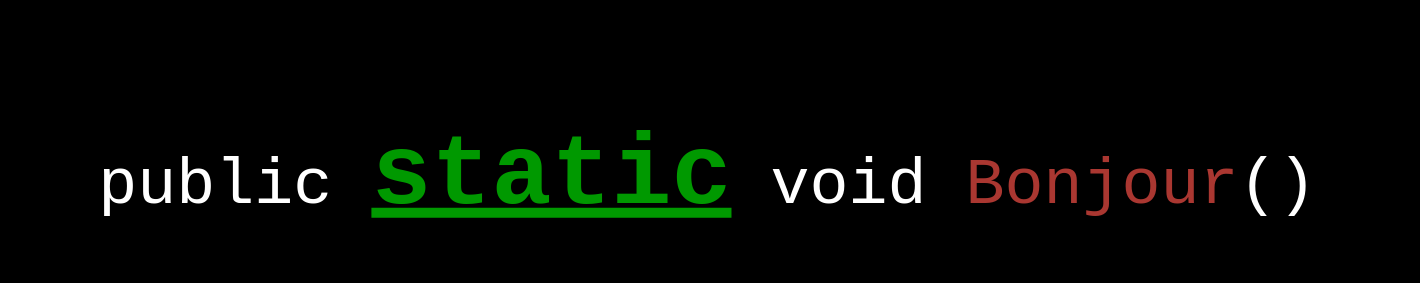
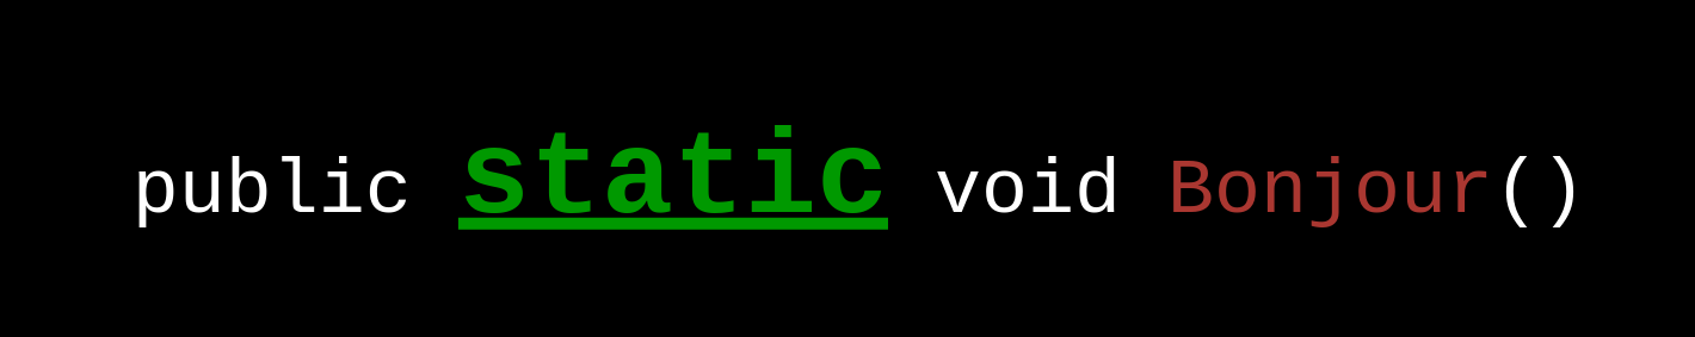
- <mxCell id="2" value="&lt;br&gt;&lt;div style=&quot;font-family: Consolas, &amp;quot;Courier New&amp;quot;, monospace; font-size: 26px; line-height: 19px;&quot;&gt;&lt;div style=&quot;font-size: 26px;&quot;&gt;&lt;font color=&quot;#ffffff&quot;&gt;&lt;span style=&quot;font-weight: normal; font-size: 26px;&quot;&gt;public&lt;/span&gt;&lt;span style=&quot;font-weight: normal; font-size: 26px;&quot;&gt; &lt;/span&gt;&lt;/font&gt;&lt;font style=&quot;font-size: 40px;&quot; color=&quot;#009900&quot;&gt;&lt;b&gt;&lt;span style=&quot;&quot;&gt;&lt;u&gt;static&lt;/u&gt;&lt;/span&gt;&lt;/b&gt;&lt;/font&gt;&lt;font color=&quot;#ffffff&quot;&gt;&lt;span style=&quot;font-weight: normal; font-size: 26px;&quot;&gt;&amp;nbsp;void&lt;/span&gt;&lt;span style=&quot;font-weight: normal; font-size: 26px;&quot;&gt; &lt;/span&gt;&lt;/font&gt;&lt;span style=&quot;color: rgb(170, 55, 49); font-size: 26px;&quot;&gt;Bonjour&lt;/span&gt;&lt;span style=&quot;font-weight: normal; font-size: 26px;&quot;&gt;&lt;font color=&quot;#ffffff&quot;&gt;()&lt;/font&gt;&lt;/span&gt;&lt;/div&gt;&lt;/div&gt;" style="text;html=1;strokeColor=none;fillColor=none;align=center;verticalAlign=middle;whiteSpace=wrap;rounded=0;labelBackgroundColor=none;fontSize=26;" parent="1" vertex="1"><mxGeometry x="20" y="20" width="526" height="71" as="geometry" /></mxCell>
+ <mxCell id="2" value="&lt;br&gt;&lt;div style=&quot;font-family: Consolas, &amp;quot;Courier New&amp;quot;, monospace; font-size: 26px; line-height: 19px;&quot;&gt;&lt;div style=&quot;font-size: 26px;&quot;&gt;&lt;font color=&quot;#ffffff&quot;&gt;&lt;span style=&quot;font-weight: normal; font-size: 26px;&quot;&gt;public&lt;/span&gt;&lt;span style=&quot;font-weight: normal; font-size: 26px;&quot;&gt; &lt;/span&gt;&lt;/font&gt;&lt;font style=&quot;font-size: 40px;&quot; color=&quot;#009900&quot;&gt;&lt;b&gt;&lt;span style=&quot;&quot;&gt;&lt;u&gt;static&lt;/u&gt;&lt;/span&gt;&lt;/b&gt;&lt;/font&gt;&lt;font color=&quot;#ffffff&quot;&gt;&lt;span style=&quot;font-weight: normal; font-size: 26px;&quot;&gt;&amp;nbsp;void&lt;/span&gt;&lt;span style=&quot;font-weight: normal; font-size: 26px;&quot;&gt; &lt;/span&gt;&lt;/font&gt;&lt;span style=&quot;color: rgb(170, 55, 49); font-size: 26px;&quot;&gt;Bonjour&lt;/span&gt;&lt;span style=&quot;font-weight: normal; font-size: 26px;&quot;&gt;&lt;font color=&quot;#ffffff&quot;&gt;()&lt;/font&gt;&lt;/span&gt;&lt;/div&gt;&lt;/div&gt;" style="text;html=1;strokeColor=none;fillColor=none;align=center;verticalAlign=middle;whiteSpace=wrap;rounded=0;labelBackgroundColor=none;fontSize=26;" parent="1" vertex="1"><mxGeometry x="25" y="10" width="526" height="71" as="geometry" /></mxCell>
